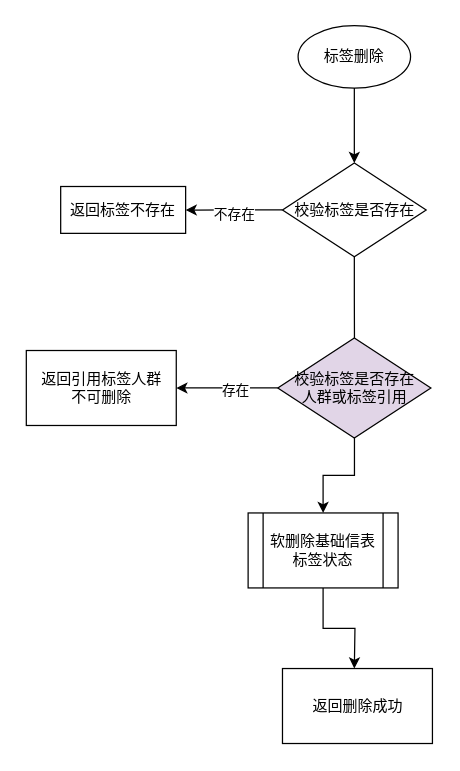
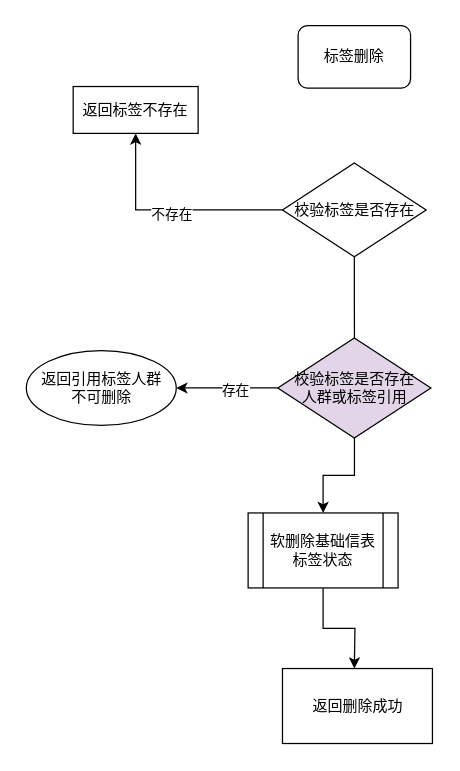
- <mxCell id="3" value="标签删除" style="ellipse;whiteSpace=wrap;html=1;" parent="1" vertex="1"><mxGeometry x="238" y="20" width="90" height="50" as="geometry" /></mxCell>
+ <mxCell id="3" value="标签删除" style="whiteSpace=wrap;html=1;rounded=1;" parent="1" vertex="1"><mxGeometry x="238" y="20" width="90" height="50" as="geometry" /></mxCell>
- <mxCell id="2" value="" style="edgeStyle=orthogonalEdgeStyle;rounded=0;orthogonalLoop=1;jettySize=auto;html=1;" parent="1" source="3" target="7" edge="1"><mxGeometry relative="1" as="geometry" /></mxCell>
- <mxCell id="8" value="返回标签不存在" style="whiteSpace=wrap;html=1;" parent="1" vertex="1"><mxGeometry x="48" y="148.75" width="100" height="37.5" as="geometry" /></mxCell>
+ <mxCell id="8" value="返回标签不存在" style="whiteSpace=wrap;html=1;" parent="1" vertex="1"><mxGeometry x="58" y="68.75" width="100" height="37.5" as="geometry" /></mxCell>
- <mxCell id="13" value="返回引用标签人群&lt;div&gt;不可删除&lt;/div&gt;" style="whiteSpace=wrap;html=1;" parent="1" vertex="1"><mxGeometry x="20.5" y="280" width="120" height="60" as="geometry" /></mxCell>
+ <mxCell id="13" value="返回引用标签人群&lt;div&gt;不可删除&lt;/div&gt;" style="ellipse;whiteSpace=wrap;html=1;" parent="1" vertex="1"><mxGeometry x="20.5" y="280" width="120" height="60" as="geometry" /></mxCell>
